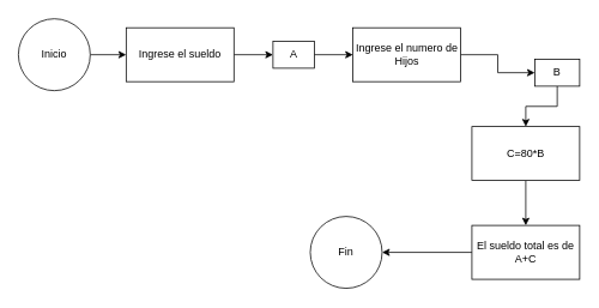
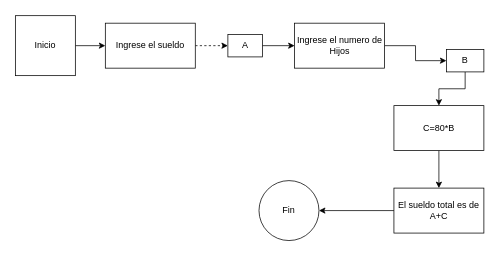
- <mxCell id="3" value="Inicio" style="ellipse;whiteSpace=wrap;html=1;aspect=fixed;" vertex="1" parent="1"><mxGeometry x="20" y="20" width="80" height="80" as="geometry" /></mxCell>
+ <mxCell id="3" value="Inicio" style="whiteSpace=wrap;html=1;aspect=fixed;rounded=0;" vertex="1" parent="1"><mxGeometry x="20" y="20" width="80" height="80" as="geometry" /></mxCell>
- <mxCell id="4" value="" style="edgeStyle=orthogonalEdgeStyle;rounded=0;orthogonalLoop=1;jettySize=auto;html=1;" edge="1" parent="1" source="5" target="7"><mxGeometry relative="1" as="geometry" /></mxCell>
+ <mxCell id="4" value="" style="edgeStyle=orthogonalEdgeStyle;rounded=0;orthogonalLoop=1;jettySize=auto;html=1;dashed=1;" edge="1" parent="1" source="5" target="7"><mxGeometry relative="1" as="geometry" /></mxCell>
